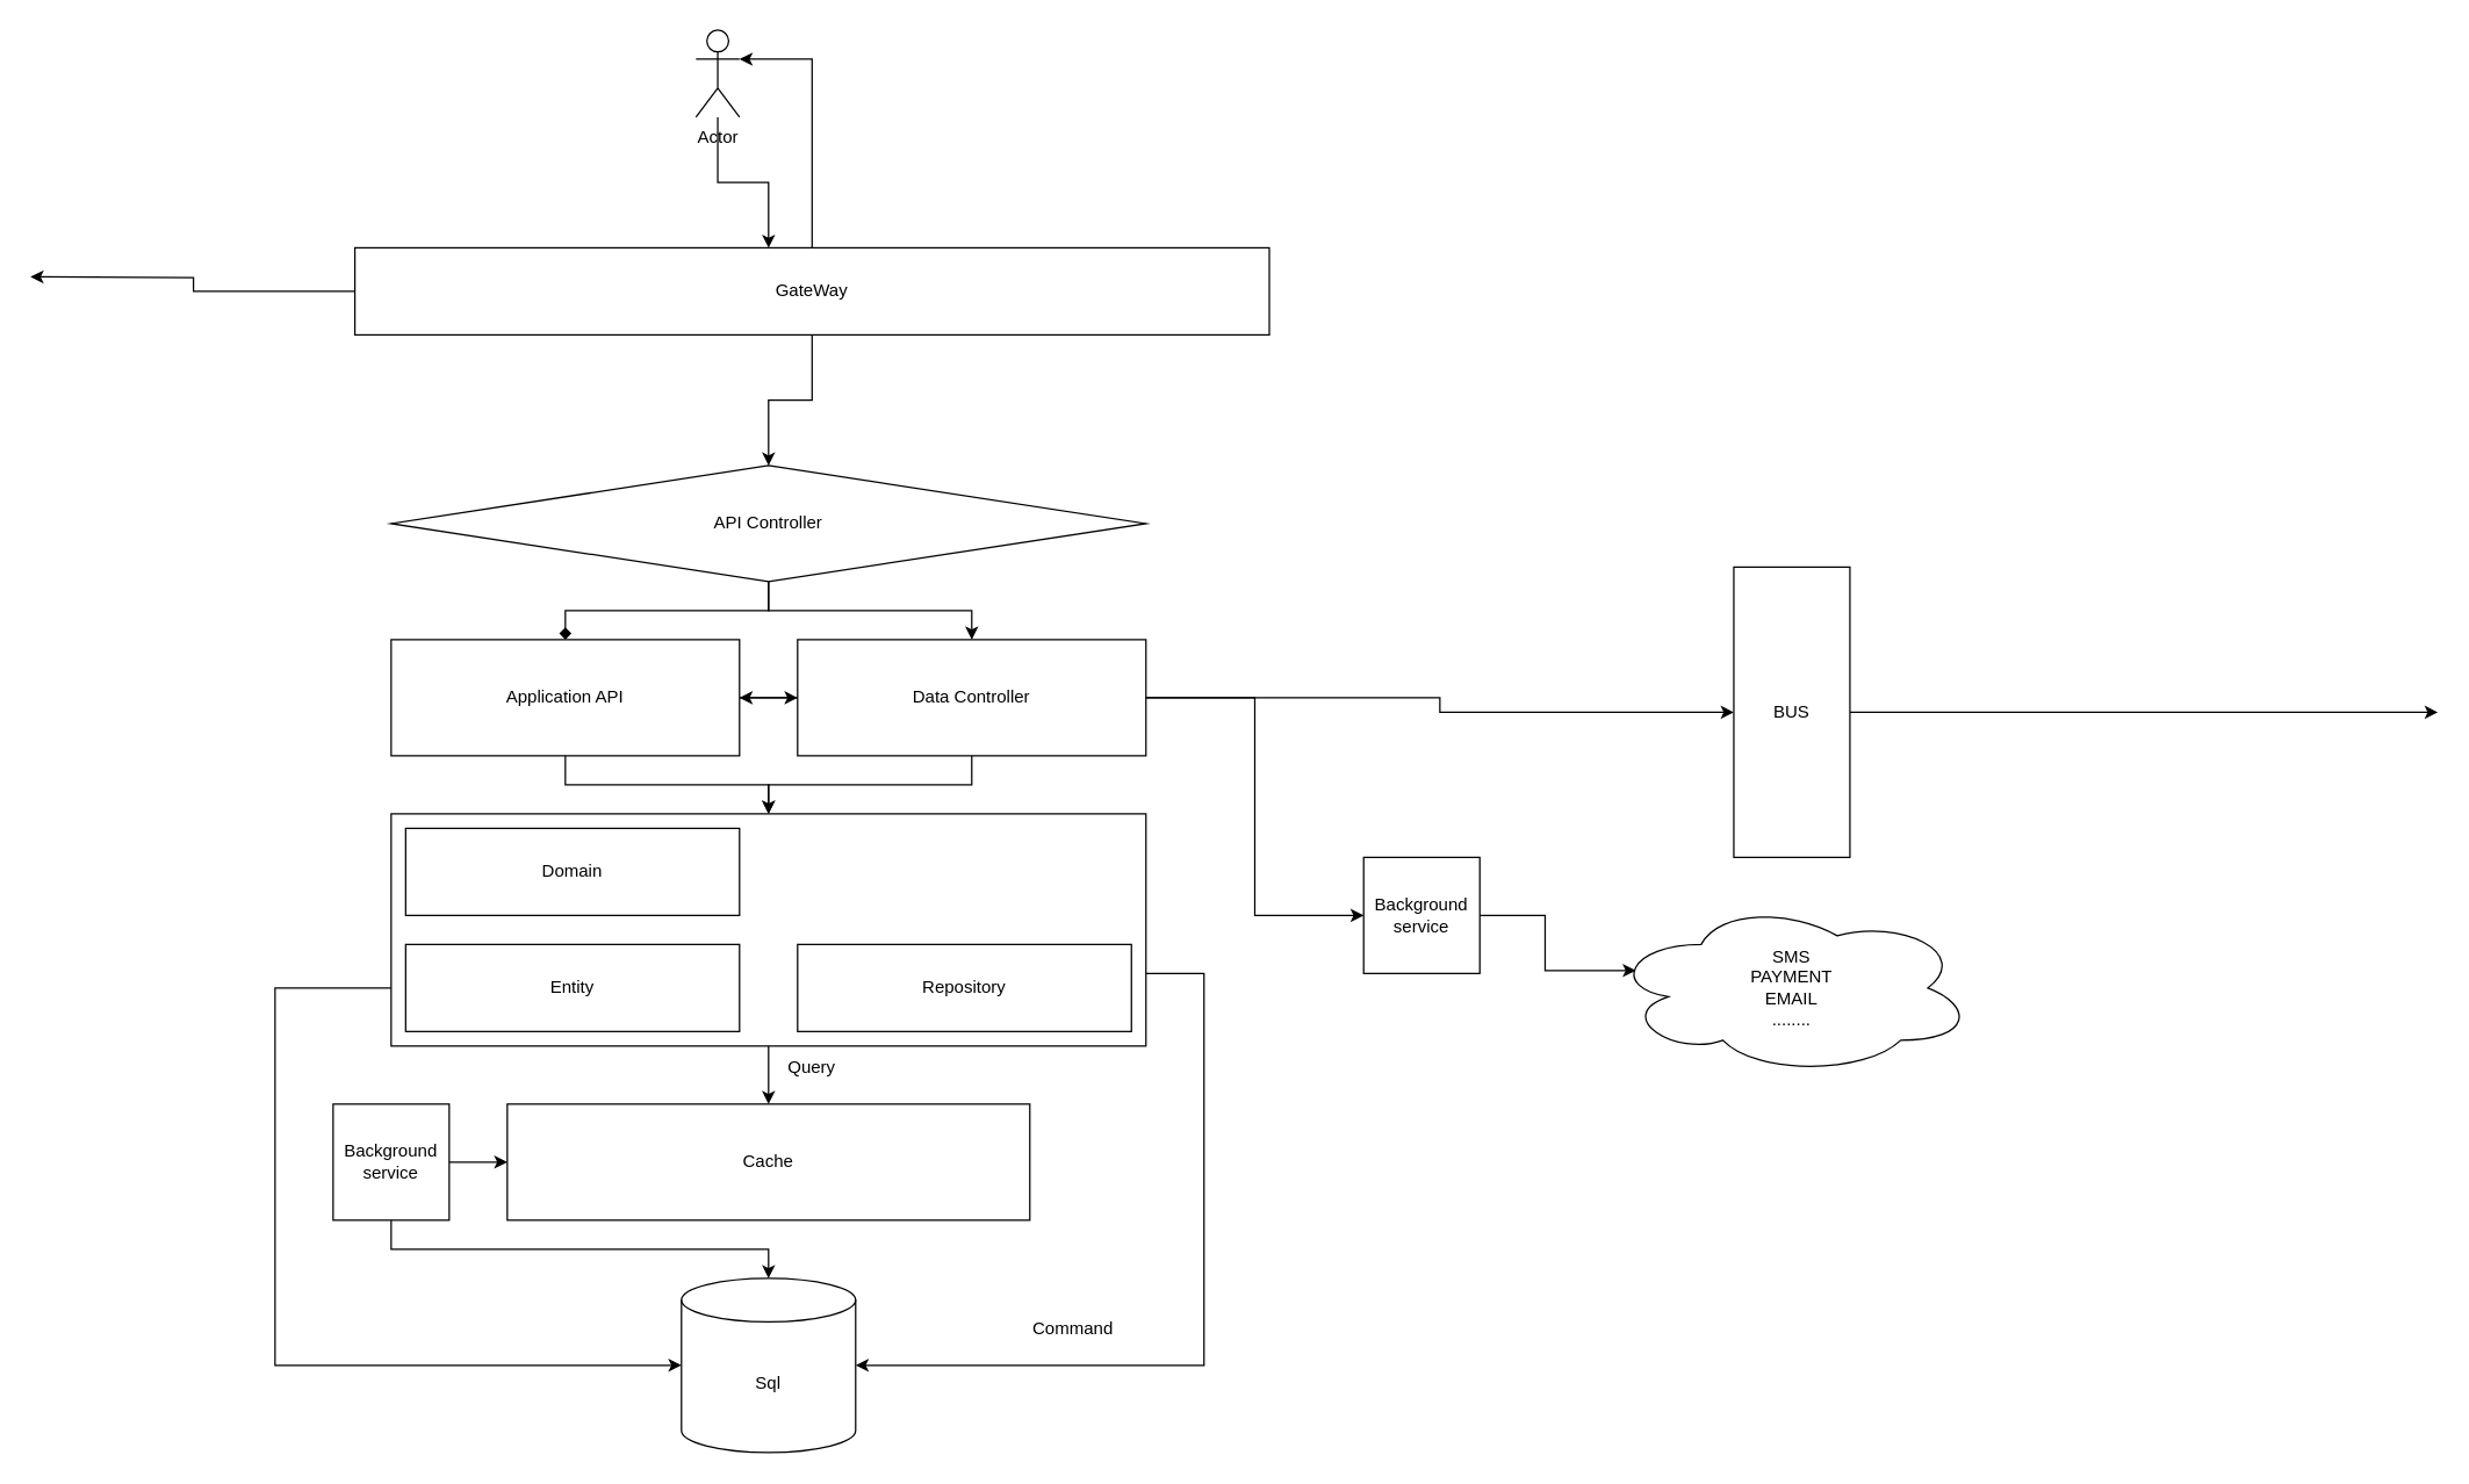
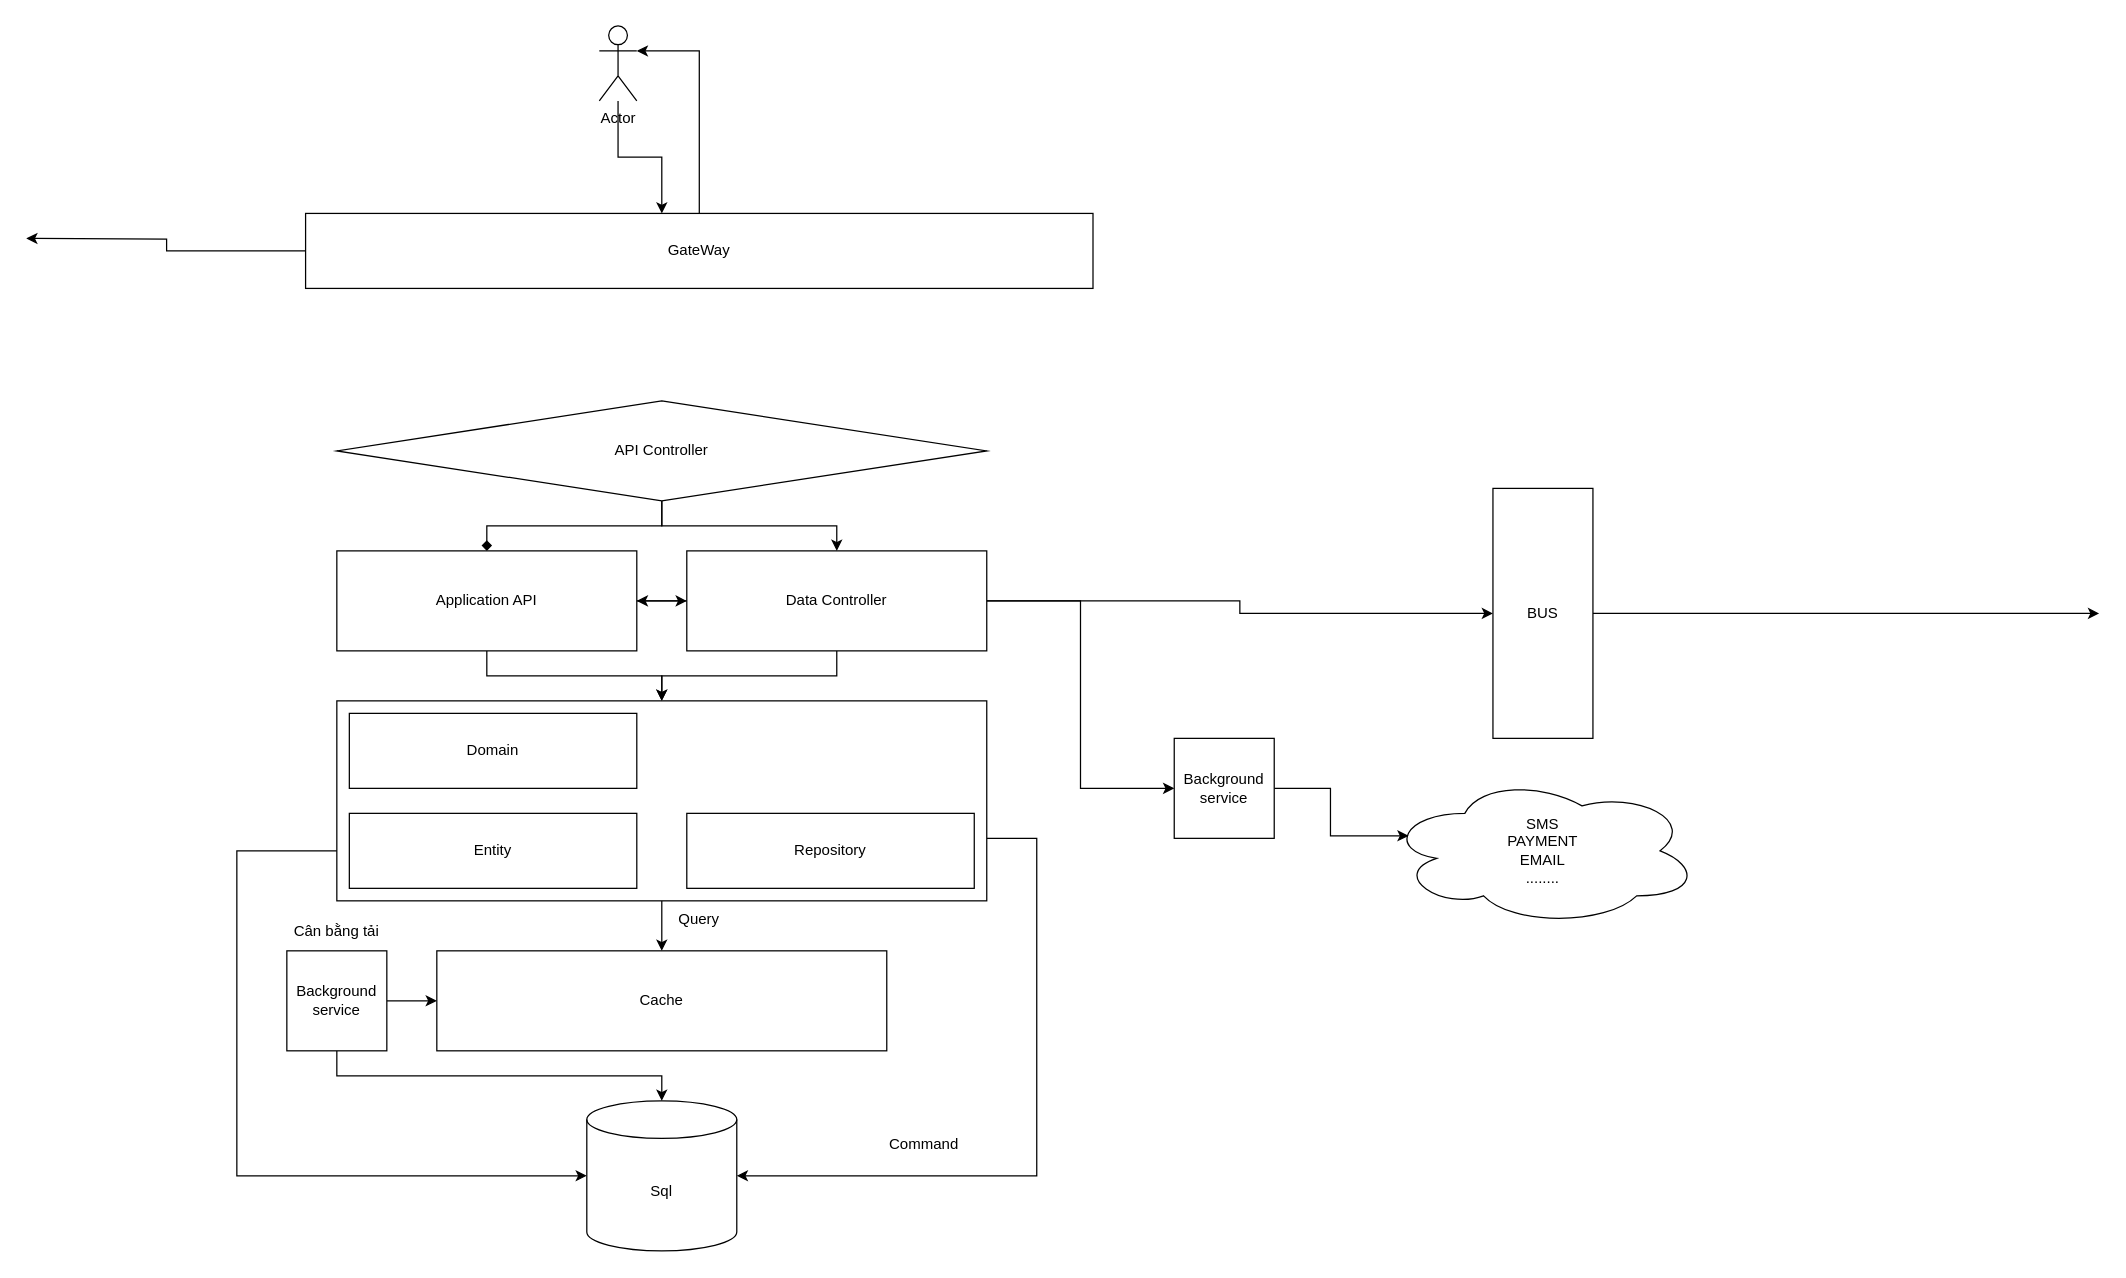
- <mxCell id="31" style="edgeStyle=orthogonalEdgeStyle;rounded=0;orthogonalLoop=1;jettySize=auto;html=1;" edge="1" parent="1" source="33" target="4"><mxGeometry relative="1" as="geometry" /></mxCell>
+ <mxCell id="38" value="Cân bằng tải" style="text;html=1;strokeColor=none;fillColor=none;align=center;verticalAlign=middle;whiteSpace=wrap;rounded=0;" vertex="1" parent="1"><mxGeometry x="229" y="730" width="80" height="30" as="geometry" /></mxCell>
